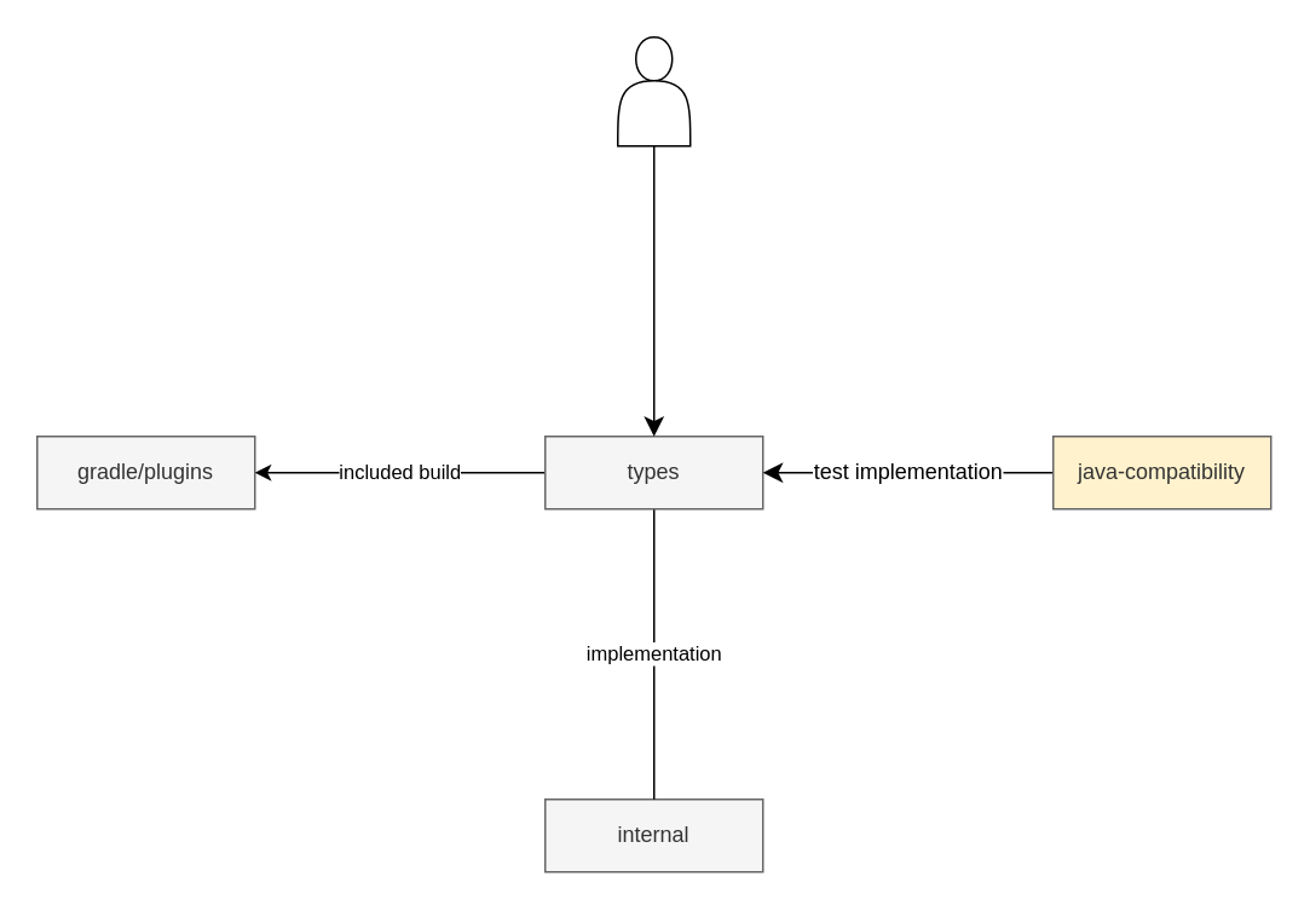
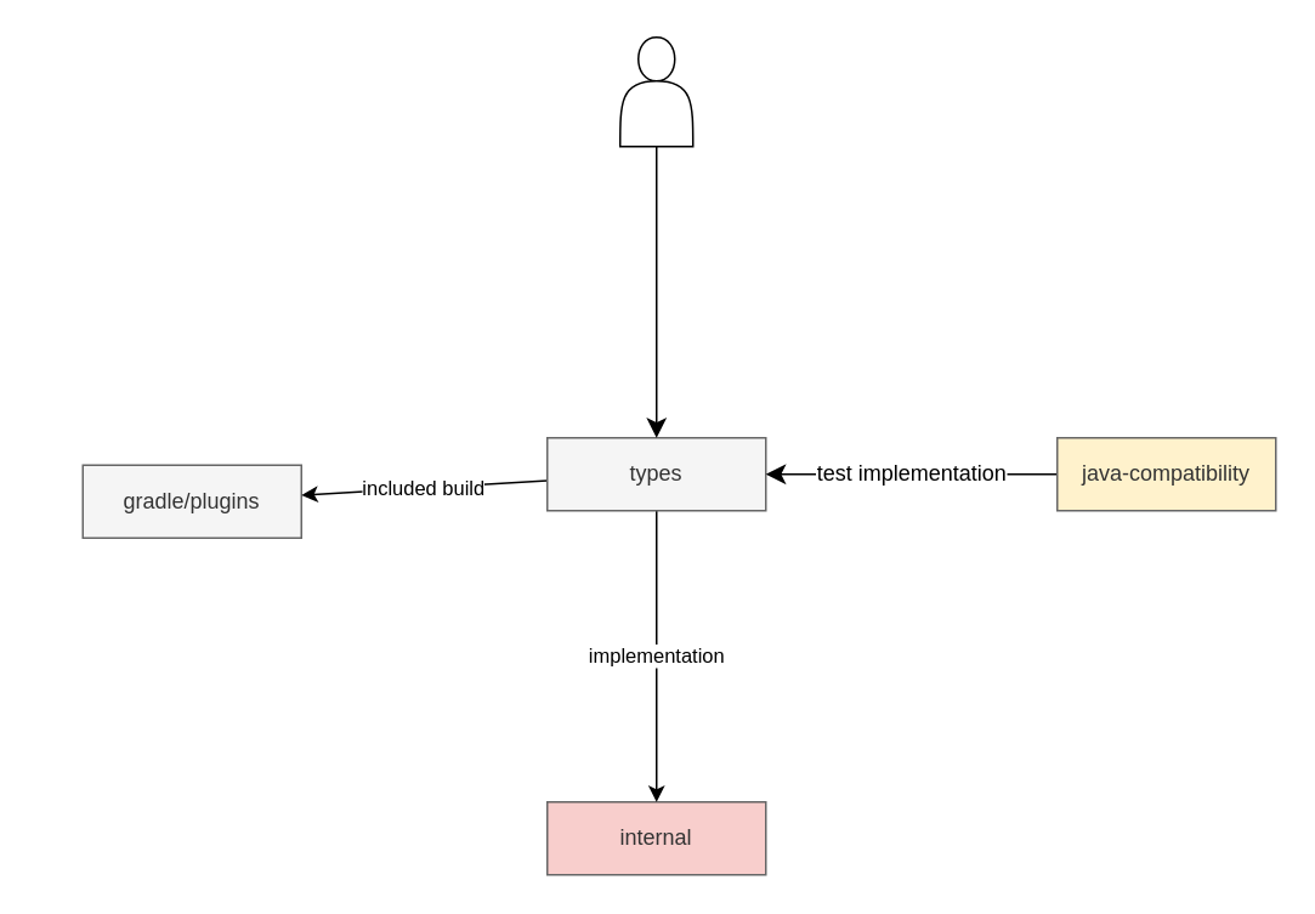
- <mxCell id="2" value="gradle/plugins" style="rounded=0;whiteSpace=wrap;html=1;fillColor=#f5f5f5;fontColor=#333333;strokeColor=#666666;" parent="1" vertex="1"><mxGeometry x="20" y="240" width="120" height="40" as="geometry" /></mxCell>
+ <mxCell id="2" value="gradle/plugins" style="rounded=0;whiteSpace=wrap;html=1;fillColor=#f5f5f5;fontColor=#333333;strokeColor=#666666;" parent="1" vertex="1"><mxGeometry x="45" y="255" width="120" height="40" as="geometry" /></mxCell>
- <mxCell id="5" value="implementation" style="rounded=0;orthogonalLoop=1;jettySize=auto;html=1;endArrow=none;" parent="1" source="6" target="4" edge="1"><mxGeometry relative="1" as="geometry" /></mxCell>
+ <mxCell id="5" value="implementation" style="rounded=0;orthogonalLoop=1;jettySize=auto;html=1;" parent="1" source="6" target="4" edge="1"><mxGeometry relative="1" as="geometry" /></mxCell>
- <mxCell id="4" value="internal" style="rounded=0;whiteSpace=wrap;html=1;fillColor=#f5f5f5;fontColor=#333333;strokeColor=#666666;" parent="1" vertex="1"><mxGeometry x="300" y="440" width="120" height="40" as="geometry" /></mxCell>
+ <mxCell id="4" value="internal" style="rounded=0;whiteSpace=wrap;html=1;fillColor=#f8cecc;fontColor=#333333;strokeColor=#666666;" parent="1" vertex="1"><mxGeometry x="300" y="440" width="120" height="40" as="geometry" /></mxCell>
